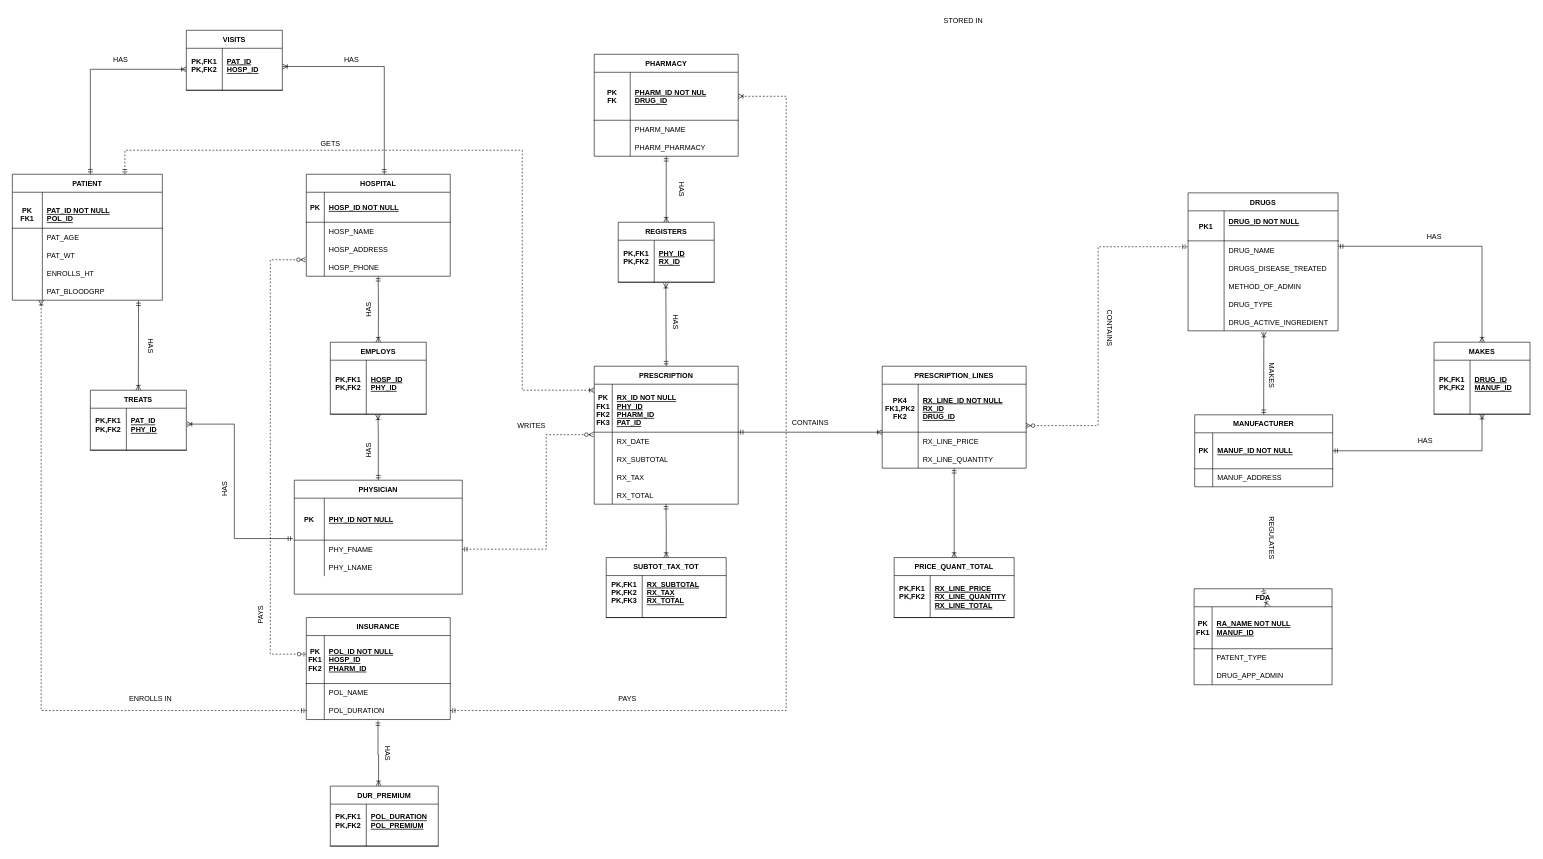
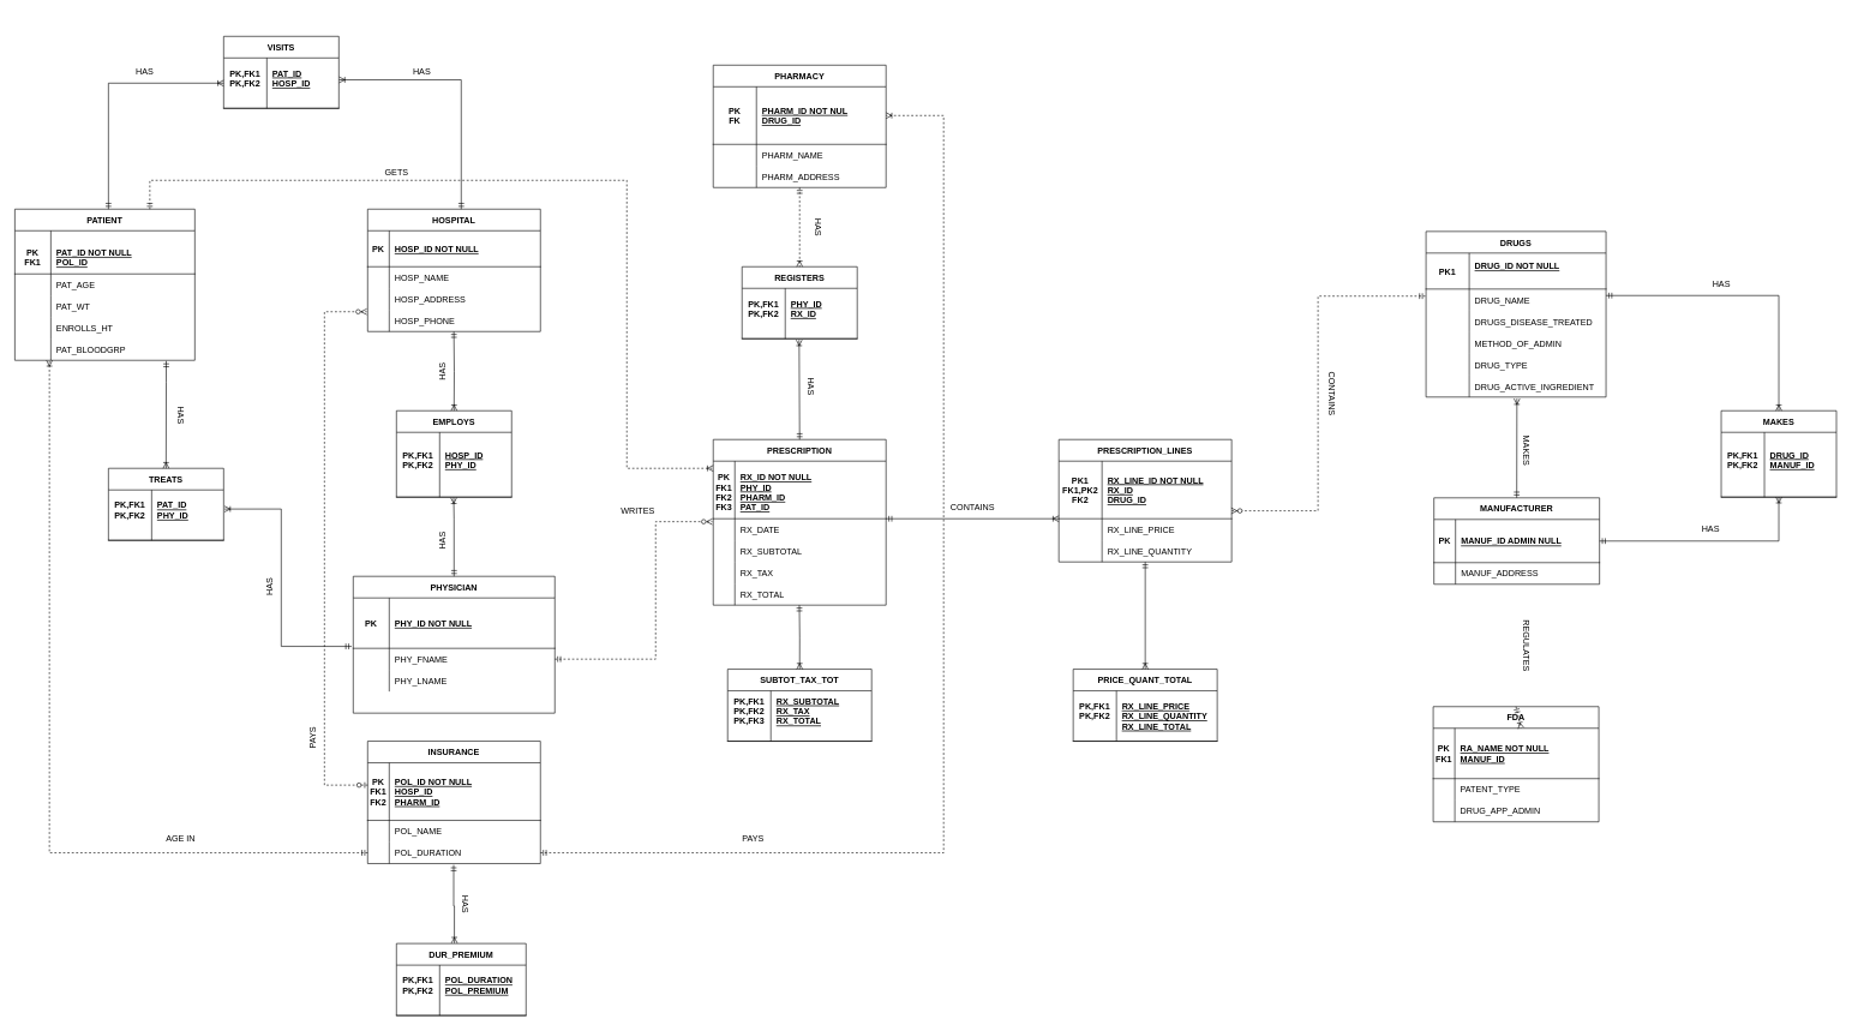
- <mxCell id="107" value="STORED IN" style="text;html=1;align=center;verticalAlign=middle;resizable=0;points=[];autosize=1;strokeColor=none;fillColor=none;" parent="1" vertex="1"><mxGeometry x="1560" y="20" width="90" height="30" as="geometry" /></mxCell>
- <mxCell id="52" value="PHARM_PHARMACY" style="shape=partialRectangle;overflow=hidden;connectable=0;fillColor=none;top=0;left=0;bottom=0;right=0;align=left;spacingLeft=6;" parent="50" vertex="1"><mxGeometry x="60" width="180" height="30" as="geometry"><mxRectangle width="180" height="30" as="alternateBounds" /></mxGeometry></mxCell>
+ <mxCell id="52" value="PHARM_ADDRESS" style="shape=partialRectangle;overflow=hidden;connectable=0;fillColor=none;top=0;left=0;bottom=0;right=0;align=left;spacingLeft=6;" parent="50" vertex="1"><mxGeometry x="60" width="180" height="30" as="geometry"><mxRectangle width="180" height="30" as="alternateBounds" /></mxGeometry></mxCell>
- <mxCell id="164" value="" style="edgeStyle=orthogonalEdgeStyle;fontSize=12;html=1;endArrow=ERoneToMany;startArrow=ERmandOne;rounded=0;entryX=0.5;entryY=0;entryDx=0;entryDy=0;exitX=0.5;exitY=1;exitDx=0;exitDy=0;" parent="1" source="43" target="160" edge="1"><mxGeometry width="100" height="100" relative="1" as="geometry"><mxPoint x="1260.25" y="290" as="sourcePoint" /><mxPoint x="1260" y="439.13" as="targetPoint" /><Array as="points"><mxPoint x="1110" y="310" /><mxPoint x="1110" y="310" /></Array></mxGeometry></mxCell>
+ <mxCell id="164" value="" style="edgeStyle=orthogonalEdgeStyle;fontSize=12;html=1;endArrow=ERoneToMany;startArrow=ERmandOne;rounded=0;entryX=0.5;entryY=0;entryDx=0;entryDy=0;exitX=0.5;exitY=1;exitDx=0;exitDy=0;dashed=1;" parent="1" source="43" target="160" edge="1"><mxGeometry width="100" height="100" relative="1" as="geometry"><mxPoint x="1260.25" y="290" as="sourcePoint" /><mxPoint x="1260" y="439.13" as="targetPoint" /><Array as="points"><mxPoint x="1110" y="310" /><mxPoint x="1110" y="310" /></Array></mxGeometry></mxCell>
- <mxCell id="128" value="&#10;PK4&#10;FK1,PK2&#10;FK2&#10;" style="shape=partialRectangle;overflow=hidden;connectable=0;fillColor=none;top=0;left=0;bottom=0;right=0;fontStyle=1;" parent="127" vertex="1"><mxGeometry width="60" height="80" as="geometry"><mxRectangle width="60" height="80" as="alternateBounds" /></mxGeometry></mxCell>
+ <mxCell id="128" value="&#10;PK1&#10;FK1,PK2&#10;FK2&#10;" style="shape=partialRectangle;overflow=hidden;connectable=0;fillColor=none;top=0;left=0;bottom=0;right=0;fontStyle=1;" parent="127" vertex="1"><mxGeometry width="60" height="80" as="geometry"><mxRectangle width="60" height="80" as="alternateBounds" /></mxGeometry></mxCell>
- <mxCell id="75" value="MANUF_ID NOT NULL" style="shape=partialRectangle;overflow=hidden;connectable=0;fillColor=none;top=0;left=0;bottom=0;right=0;align=left;spacingLeft=6;fontStyle=5;" parent="73" vertex="1"><mxGeometry x="30" width="200" height="60" as="geometry"><mxRectangle width="200" height="60" as="alternateBounds" /></mxGeometry></mxCell>
+ <mxCell id="75" value="MANUF_ID ADMIN NULL" style="shape=partialRectangle;overflow=hidden;connectable=0;fillColor=none;top=0;left=0;bottom=0;right=0;align=left;spacingLeft=6;fontStyle=5;" parent="73" vertex="1"><mxGeometry x="30" width="200" height="60" as="geometry"><mxRectangle width="200" height="60" as="alternateBounds" /></mxGeometry></mxCell>
- <mxCell id="105" value="ENROLLS IN" style="text;html=1;align=center;verticalAlign=middle;resizable=0;points=[];autosize=1;strokeColor=none;fillColor=none;" parent="1" vertex="1"><mxGeometry x="205" y="1150" width="90" height="30" as="geometry" /></mxCell>
+ <mxCell id="105" value="AGE IN" style="text;html=1;align=center;verticalAlign=middle;resizable=0;points=[];autosize=1;strokeColor=none;fillColor=none;" parent="1" vertex="1"><mxGeometry x="205" y="1150" width="90" height="30" as="geometry" /></mxCell>
